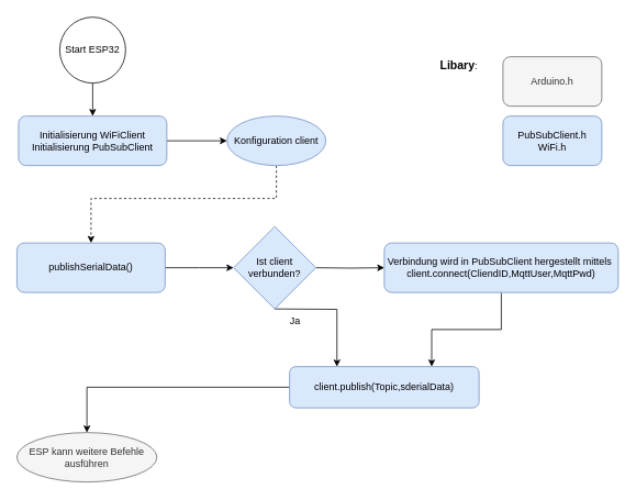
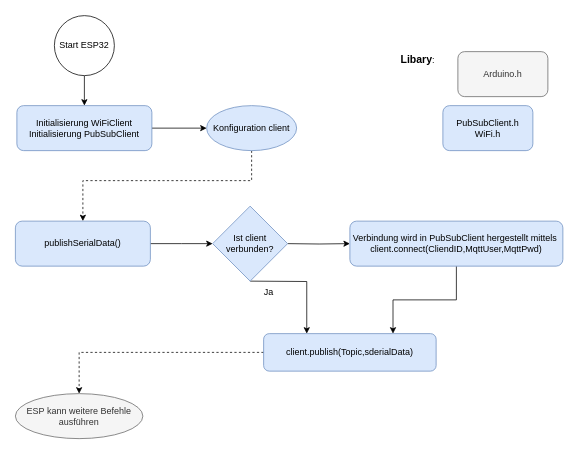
- <mxCell id="9" value="PubSubClient.h&lt;br&gt;WiFi.h" style="rounded=1;whiteSpace=wrap;html=1;fillColor=#dae8fc;strokeColor=#6c8ebf;" vertex="1" parent="1"><mxGeometry x="610" y="140" width="120" height="60" as="geometry" /></mxCell>
+ <mxCell id="9" value="PubSubClient.h&lt;br&gt;WiFi.h" style="rounded=1;whiteSpace=wrap;html=1;fillColor=#dae8fc;strokeColor=#6c8ebf;" vertex="1" parent="1"><mxGeometry x="590" y="140" width="120" height="60" as="geometry" /></mxCell>
- <mxCell id="19" style="edgeStyle=orthogonalEdgeStyle;rounded=0;orthogonalLoop=1;jettySize=auto;html=1;entryX=0.5;entryY=0;entryDx=0;entryDy=0;" edge="1" parent="1" source="20" target="6"><mxGeometry relative="1" as="geometry" /></mxCell>
+ <mxCell id="19" style="edgeStyle=orthogonalEdgeStyle;rounded=0;orthogonalLoop=1;jettySize=auto;html=1;entryX=0.5;entryY=0;entryDx=0;entryDy=0;dashed=1;" edge="1" parent="1" source="20" target="6"><mxGeometry relative="1" as="geometry" /></mxCell>
